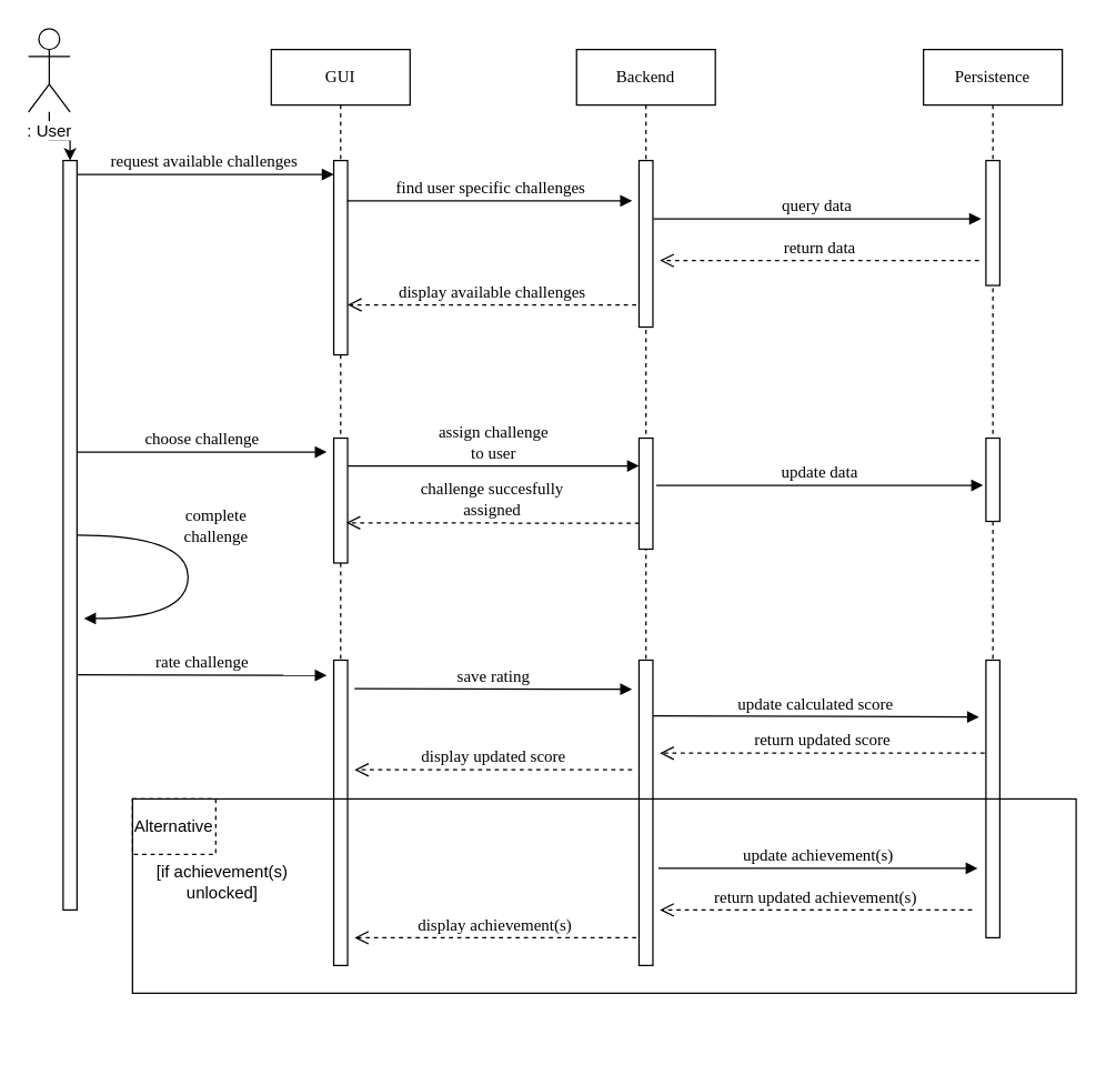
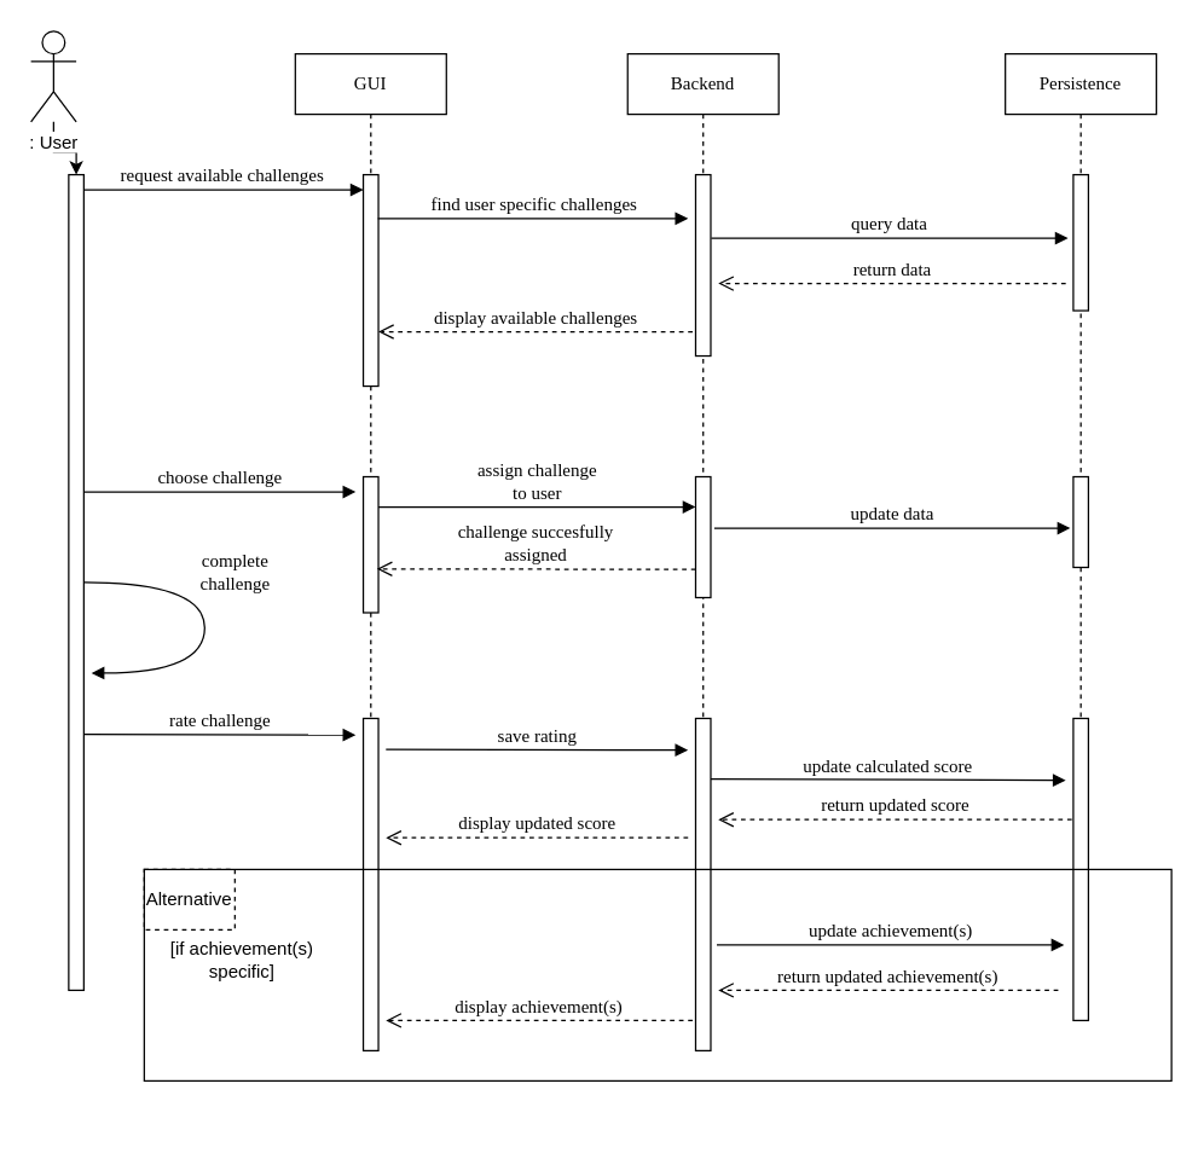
- <mxCell id="32" value="[if achievement(s)&lt;br&gt;unlocked]" style="text;html=1;strokeColor=none;fillColor=none;align=center;verticalAlign=middle;whiteSpace=wrap;rounded=0;" parent="1" vertex="1"><mxGeometry x="75" y="625" width="170" height="20" as="geometry" /></mxCell>
+ <mxCell id="32" value="[if achievement(s)&lt;br&gt;specific]" style="text;html=1;strokeColor=none;fillColor=none;align=center;verticalAlign=middle;whiteSpace=wrap;rounded=0;" parent="1" vertex="1"><mxGeometry x="75" y="625" width="170" height="20" as="geometry" /></mxCell>
